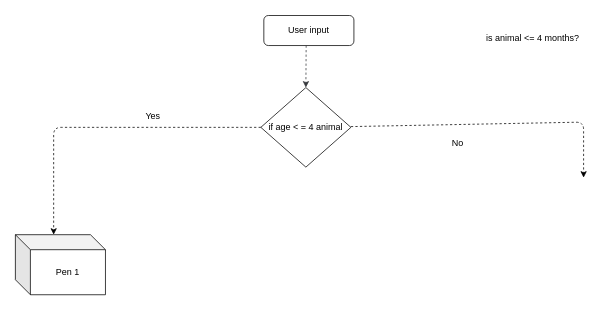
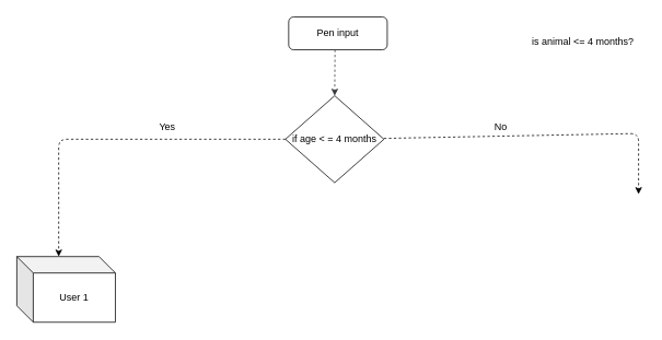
- <mxCell id="2" value="User input" style="rounded=1;whiteSpace=wrap;html=1;fontSize=12;glass=0;strokeWidth=1;shadow=0;" parent="1" vertex="1"><mxGeometry x="351" y="20" width="120" height="40" as="geometry" /></mxCell>
+ <mxCell id="2" value="Pen input" style="rounded=1;whiteSpace=wrap;html=1;fontSize=12;glass=0;strokeWidth=1;shadow=0;" parent="1" vertex="1"><mxGeometry x="351" y="20" width="120" height="40" as="geometry" /></mxCell>
- <mxCell id="6" value="if age &amp;lt; = 4 animal" style="rhombus;whiteSpace=wrap;html=1;" vertex="1" parent="1"><mxGeometry x="347" y="116" width="120" height="106" as="geometry" /></mxCell>
+ <mxCell id="6" value="if age &amp;lt; = 4 months" style="rhombus;whiteSpace=wrap;html=1;" vertex="1" parent="1"><mxGeometry x="347" y="116" width="120" height="106" as="geometry" /></mxCell>
- <mxCell id="9" value="No" style="text;html=1;align=center;verticalAlign=middle;resizable=0;points=[];autosize=1;strokeColor=none;" vertex="1" parent="1"><mxGeometry x="596" y="181" width="26" height="18" as="geometry" /></mxCell>
+ <mxCell id="9" value="No" style="text;html=1;align=center;verticalAlign=middle;resizable=0;points=[];autosize=1;strokeColor=none;" vertex="1" parent="1"><mxGeometry x="596" y="146" width="26" height="18" as="geometry" /></mxCell>
- <mxCell id="10" value="Pen 1" style="shape=cube;whiteSpace=wrap;html=1;boundedLbl=1;backgroundOutline=1;darkOpacity=0.05;darkOpacity2=0.1;" vertex="1" parent="1"><mxGeometry x="20" y="312" width="120" height="80" as="geometry" /></mxCell>
+ <mxCell id="10" value="User 1" style="shape=cube;whiteSpace=wrap;html=1;boundedLbl=1;backgroundOutline=1;darkOpacity=0.05;darkOpacity2=0.1;" vertex="1" parent="1"><mxGeometry x="20" y="312" width="120" height="80" as="geometry" /></mxCell>
